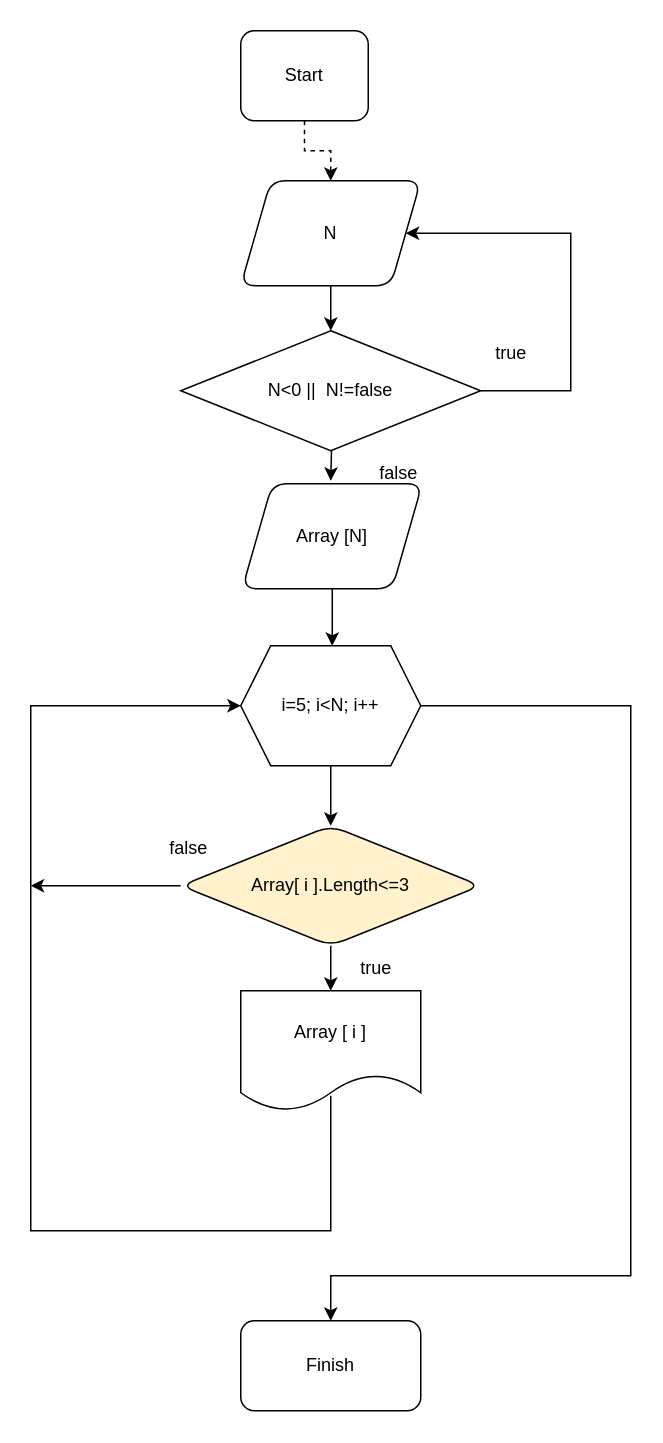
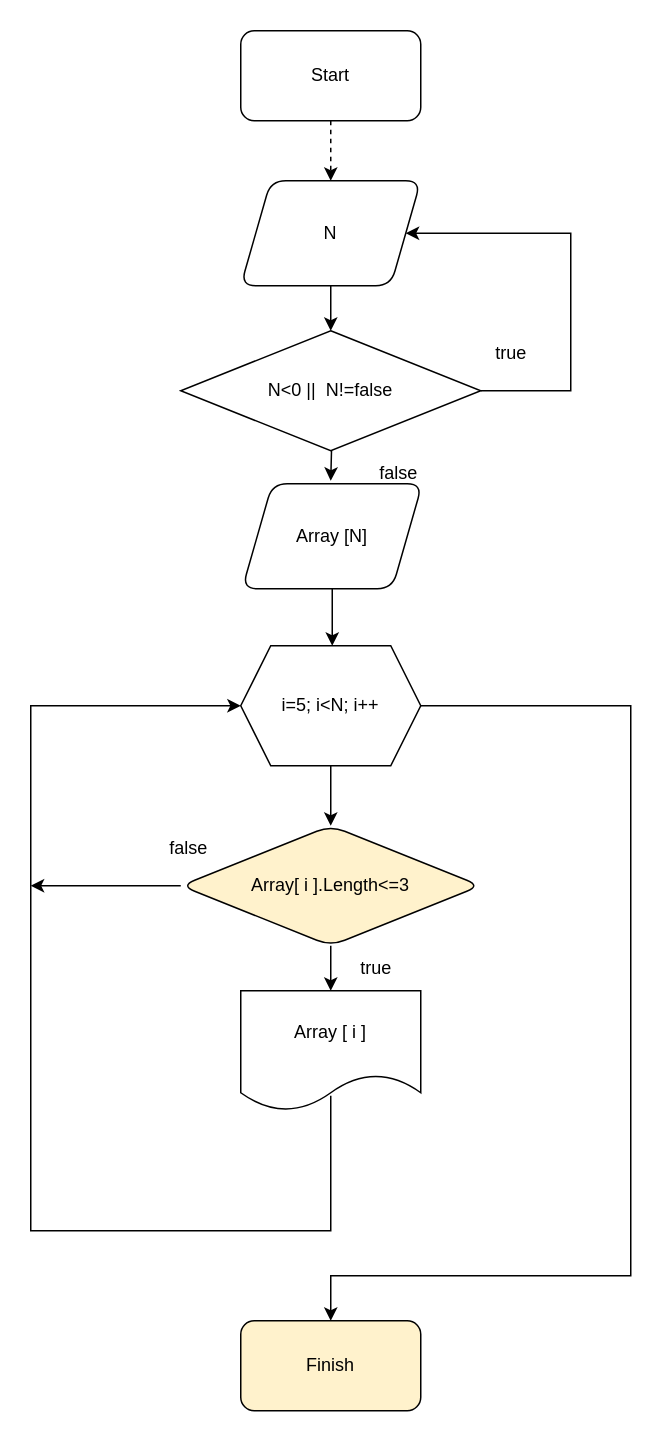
- <mxCell id="3" value="Start" style="rounded=1;whiteSpace=wrap;html=1;" parent="1" vertex="1"><mxGeometry x="160" y="20" width="85" height="60" as="geometry" /></mxCell>
+ <mxCell id="3" value="Start" style="rounded=1;whiteSpace=wrap;html=1;" parent="1" vertex="1"><mxGeometry x="160" y="20" width="120" height="60" as="geometry" /></mxCell>
- <mxCell id="12" value="Finish" style="rounded=1;whiteSpace=wrap;html=1;" parent="1" vertex="1"><mxGeometry x="160" y="880" width="120" height="60" as="geometry" /></mxCell>
+ <mxCell id="12" value="Finish" style="rounded=1;whiteSpace=wrap;html=1;fillColor=#fff2cc;" parent="1" vertex="1"><mxGeometry x="160" y="880" width="120" height="60" as="geometry" /></mxCell>
